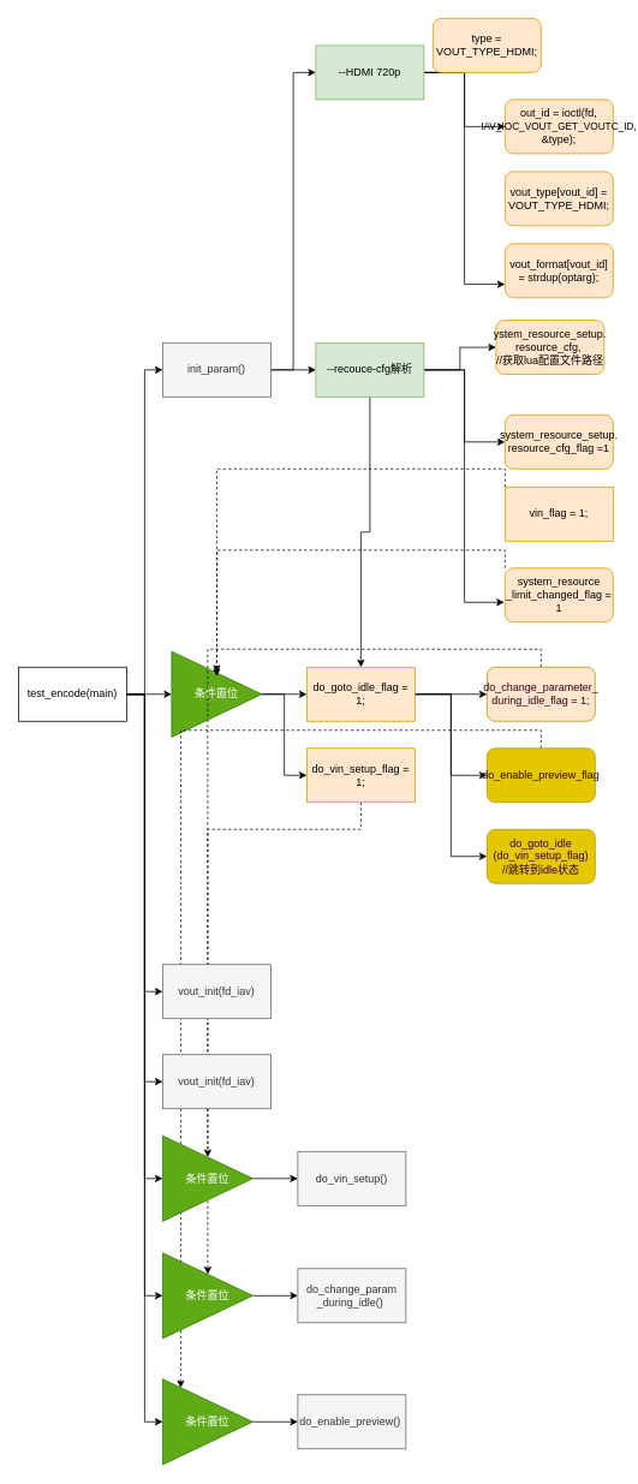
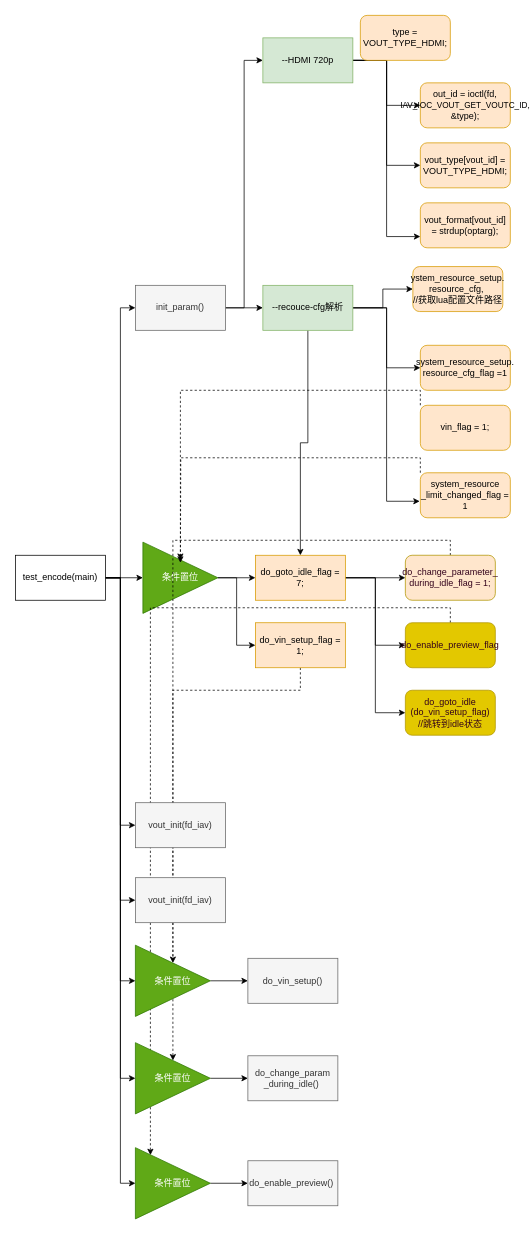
+ <mxCell id="25" style="edgeStyle=orthogonalEdgeStyle;rounded=0;orthogonalLoop=1;jettySize=auto;html=1;entryX=0;entryY=0.5;entryDx=0;entryDy=0;" edge="1" parent="1" source="27" target="30"><mxGeometry relative="1" as="geometry" /></mxCell>
- <mxCell id="10" value="vin_flag = 1;" style="whiteSpace=wrap;html=1;fillColor=#ffe6cc;strokeColor=#d79b00;rounded=0;" vertex="1" parent="1"><mxGeometry x="560" y="540" width="120" height="60" as="geometry" /></mxCell>
+ <mxCell id="10" value="vin_flag = 1;" style="rounded=1;whiteSpace=wrap;html=1;fillColor=#ffe6cc;strokeColor=#d79b00;" vertex="1" parent="1"><mxGeometry x="560" y="540" width="120" height="60" as="geometry" /></mxCell>
- <mxCell id="39" value="do_goto_idle_flag = 1;" style="rounded=0;whiteSpace=wrap;html=1;fillColor=#ffe6cc;strokeColor=#d79b00;" vertex="1" parent="1"><mxGeometry x="340" y="740" width="120" height="60" as="geometry" /></mxCell>
+ <mxCell id="39" value="do_goto_idle_flag = 7;" style="rounded=0;whiteSpace=wrap;html=1;fillColor=#ffe6cc;strokeColor=#d79b00;" vertex="1" parent="1"><mxGeometry x="340" y="740" width="120" height="60" as="geometry" /></mxCell>
